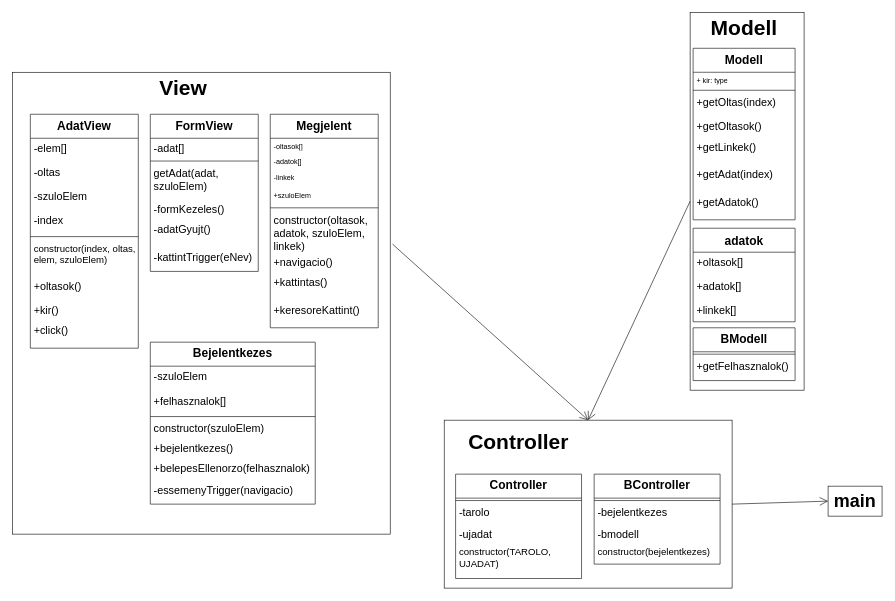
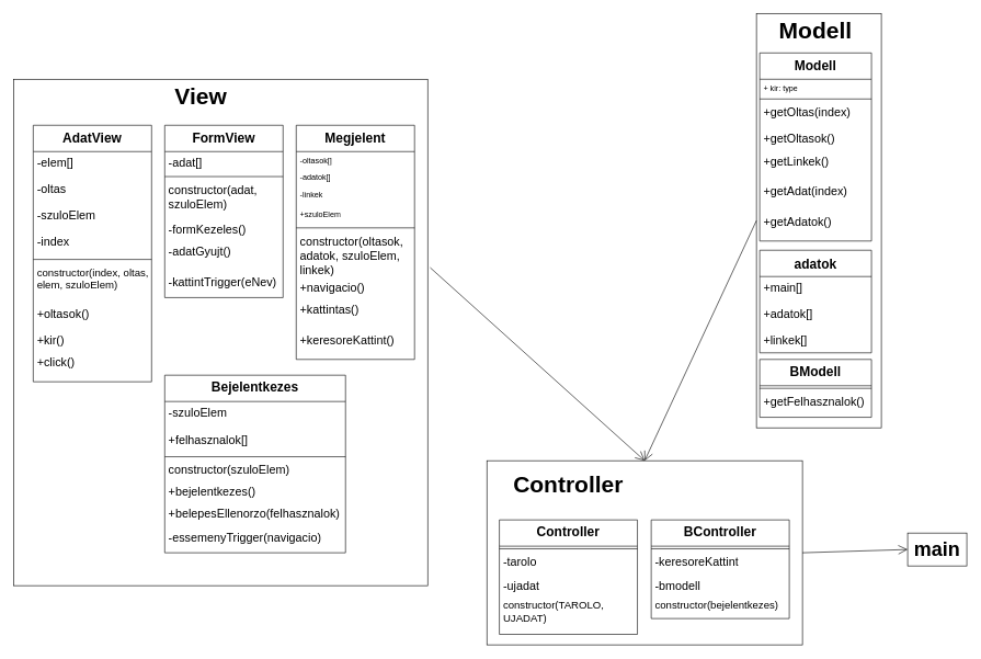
- <mxCell id="26" value="getAdat(adat, szuloElem)" style="text;strokeColor=none;fillColor=none;align=left;verticalAlign=top;spacingLeft=4;spacingRight=4;overflow=hidden;rotatable=0;points=[[0,0.5],[1,0.5]];portConstraint=eastwest;whiteSpace=wrap;html=1;fontSize=18;" parent="23" vertex="1"><mxGeometry y="82" width="180" height="60" as="geometry" /></mxCell>
+ <mxCell id="26" value="constructor(adat, szuloElem)" style="text;strokeColor=none;fillColor=none;align=left;verticalAlign=top;spacingLeft=4;spacingRight=4;overflow=hidden;rotatable=0;points=[[0,0.5],[1,0.5]];portConstraint=eastwest;whiteSpace=wrap;html=1;fontSize=18;" parent="23" vertex="1"><mxGeometry y="82" width="180" height="60" as="geometry" /></mxCell>
- <mxCell id="49" value="+oltasok[]" style="text;strokeColor=none;fillColor=none;align=left;verticalAlign=top;spacingLeft=4;spacingRight=4;overflow=hidden;rotatable=0;points=[[0,0.5],[1,0.5]];portConstraint=eastwest;whiteSpace=wrap;html=1;fontSize=18;" parent="48" vertex="1"><mxGeometry y="40" width="170" height="40" as="geometry" /></mxCell>
+ <mxCell id="49" value="+main[]" style="text;strokeColor=none;fillColor=none;align=left;verticalAlign=top;spacingLeft=4;spacingRight=4;overflow=hidden;rotatable=0;points=[[0,0.5],[1,0.5]];portConstraint=eastwest;whiteSpace=wrap;html=1;fontSize=18;" parent="48" vertex="1"><mxGeometry y="40" width="170" height="40" as="geometry" /></mxCell>
- <mxCell id="65" value="-bejelentkezes" style="text;strokeColor=none;fillColor=none;align=left;verticalAlign=top;spacingLeft=4;spacingRight=4;overflow=hidden;rotatable=0;points=[[0,0.5],[1,0.5]];portConstraint=eastwest;whiteSpace=wrap;html=1;fontSize=18;" vertex="1" parent="63"><mxGeometry y="48" width="210" height="36" as="geometry" /></mxCell>
+ <mxCell id="65" value="-keresoreKattint" style="text;strokeColor=none;fillColor=none;align=left;verticalAlign=top;spacingLeft=4;spacingRight=4;overflow=hidden;rotatable=0;points=[[0,0.5],[1,0.5]];portConstraint=eastwest;whiteSpace=wrap;html=1;fontSize=18;" vertex="1" parent="63"><mxGeometry y="48" width="210" height="36" as="geometry" /></mxCell>
